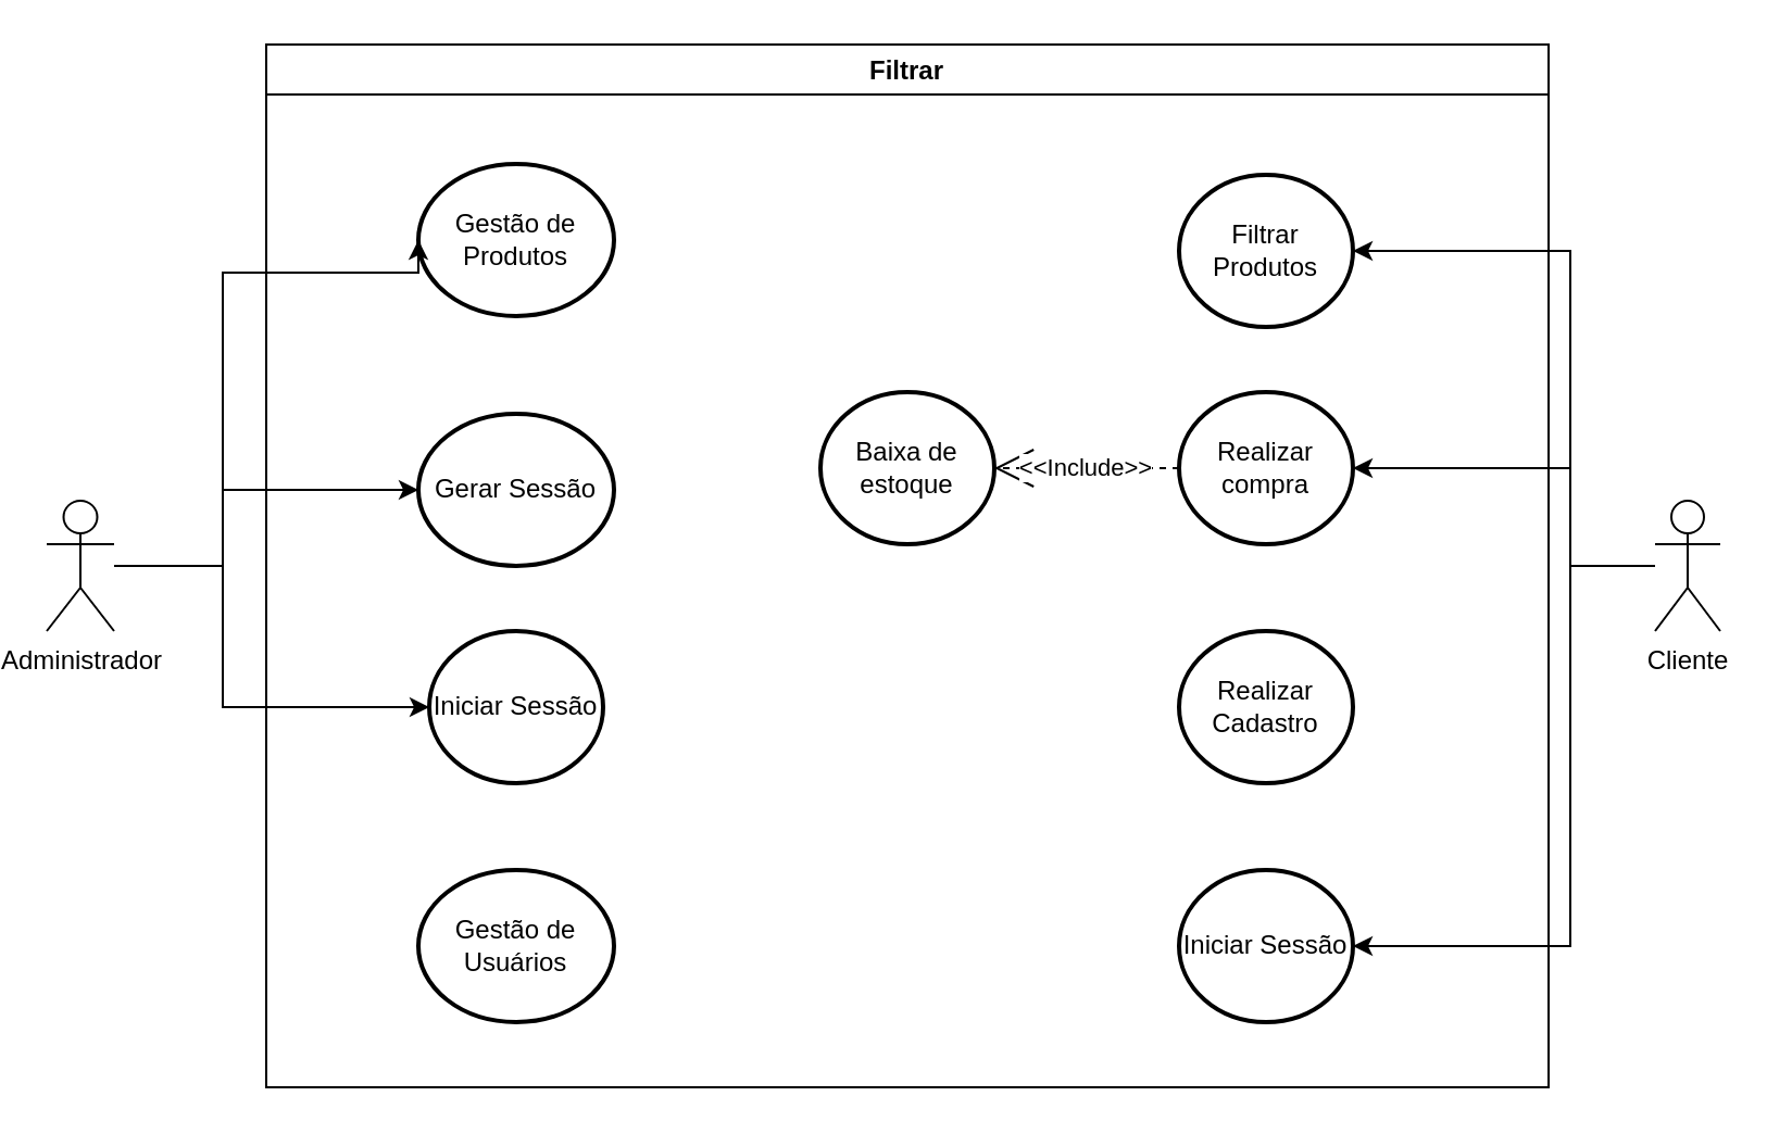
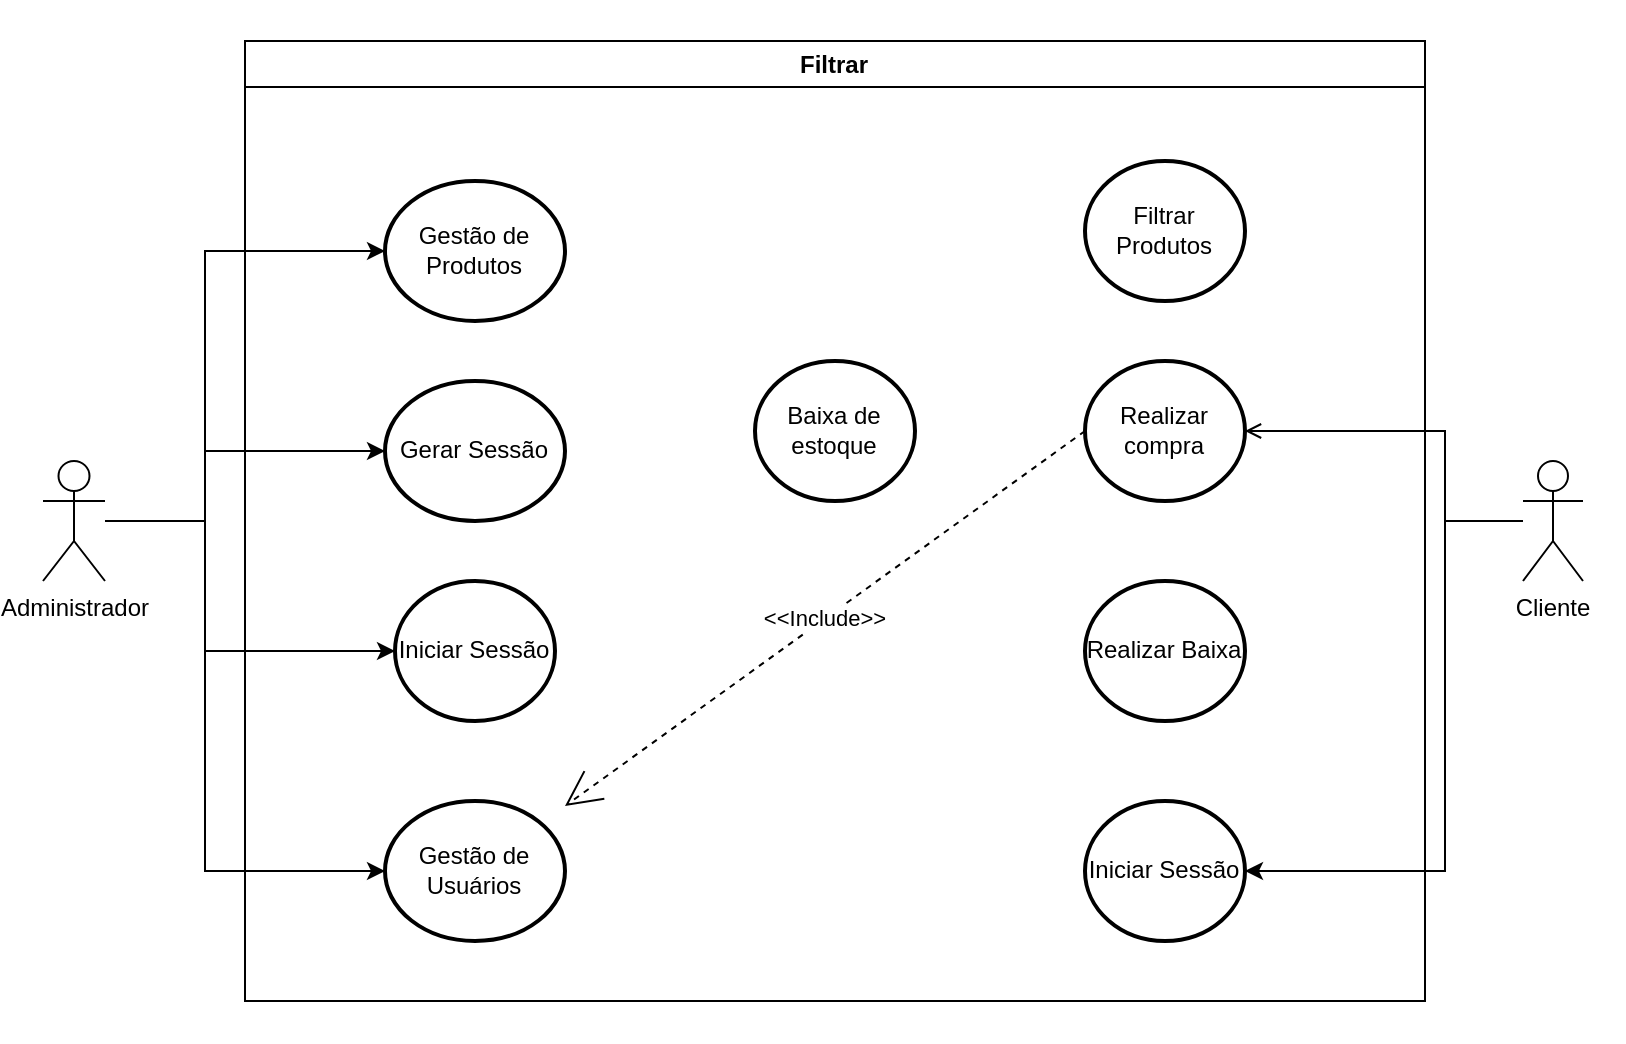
- <mxCell id="3" value="Gestão de Produtos" style="strokeWidth=2;html=1;shape=mxgraph.flowchart.start_1;whiteSpace=wrap;" parent="2" vertex="1"><mxGeometry x="70" y="55" width="90" height="70" as="geometry" /></mxCell>
+ <mxCell id="3" value="Gestão de Produtos" style="strokeWidth=2;html=1;shape=mxgraph.flowchart.start_1;whiteSpace=wrap;" parent="2" vertex="1"><mxGeometry x="70" y="70" width="90" height="70" as="geometry" /></mxCell>
- <mxCell id="19" style="edgeStyle=orthogonalEdgeStyle;rounded=0;orthogonalLoop=1;jettySize=auto;html=1;entryX=1;entryY=0.5;entryDx=0;entryDy=0;entryPerimeter=0;" parent="1" source="21" target="8" edge="1"><mxGeometry relative="1" as="geometry"><Array as="points"><mxPoint x="721" y="260" /><mxPoint x="721" y="115" /></Array></mxGeometry></mxCell>
- <mxCell id="7" value="&amp;lt;&amp;lt;Include&amp;gt;&amp;gt;" style="endArrow=open;endSize=16;endFill=0;html=1;entryX=1;entryY=0.5;entryDx=0;entryDy=0;entryPerimeter=0;exitX=0;exitY=0.5;exitDx=0;exitDy=0;exitPerimeter=0;dashed=1;" parent="2" source="5" target="6" edge="1"><mxGeometry width="160" relative="1" as="geometry"><mxPoint x="330" y="240" as="sourcePoint" /><mxPoint x="300" y="239.5" as="targetPoint" /></mxGeometry></mxCell>
+ <mxCell id="7" value="&amp;lt;&amp;lt;Include&amp;gt;&amp;gt;" style="endArrow=open;endSize=16;endFill=0;html=1;exitX=0;exitY=0.5;exitDx=0;exitDy=0;exitPerimeter=0;dashed=1;" parent="2" source="5" target="12" edge="1"><mxGeometry width="160" relative="1" as="geometry"><mxPoint x="330" y="240" as="sourcePoint" /><mxPoint x="300" y="239.5" as="targetPoint" /></mxGeometry></mxCell>
- <mxCell id="18" style="edgeStyle=orthogonalEdgeStyle;rounded=0;orthogonalLoop=1;jettySize=auto;html=1;entryX=1;entryY=0.5;entryDx=0;entryDy=0;entryPerimeter=0;" parent="1" source="21" target="5" edge="1"><mxGeometry relative="1" as="geometry"><Array as="points"><mxPoint x="721" y="260" /><mxPoint x="721" y="215" /></Array></mxGeometry></mxCell>
+ <mxCell id="18" style="edgeStyle=orthogonalEdgeStyle;rounded=0;orthogonalLoop=1;jettySize=auto;html=1;entryX=1;entryY=0.5;entryDx=0;entryDy=0;entryPerimeter=0;endArrow=open;" parent="1" source="21" target="5" edge="1"><mxGeometry relative="1" as="geometry"><Array as="points"><mxPoint x="721" y="260" /><mxPoint x="721" y="215" /></Array></mxGeometry></mxCell>
- <mxCell id="9" value="Realizar Cadastro" style="strokeWidth=2;html=1;shape=mxgraph.flowchart.start_1;whiteSpace=wrap;" parent="2" vertex="1"><mxGeometry x="420" y="270" width="80" height="70" as="geometry" /></mxCell>
+ <mxCell id="9" value="Realizar Baixa" style="strokeWidth=2;html=1;shape=mxgraph.flowchart.start_1;whiteSpace=wrap;" parent="2" vertex="1"><mxGeometry x="420" y="270" width="80" height="70" as="geometry" /></mxCell>
+ <mxCell id="14" style="edgeStyle=orthogonalEdgeStyle;rounded=0;orthogonalLoop=1;jettySize=auto;html=1;entryX=0;entryY=0.5;entryDx=0;entryDy=0;entryPerimeter=0;" parent="1" source="17" target="12" edge="1"><mxGeometry relative="1" as="geometry"><Array as="points"><mxPoint x="101" y="260" /><mxPoint x="101" y="435" /></Array></mxGeometry></mxCell>
